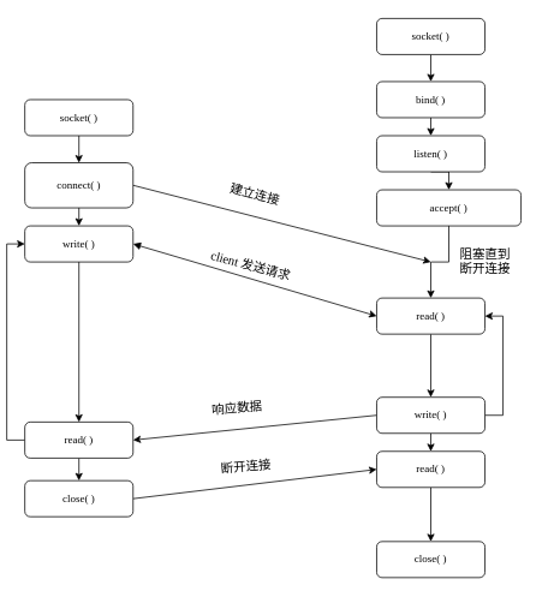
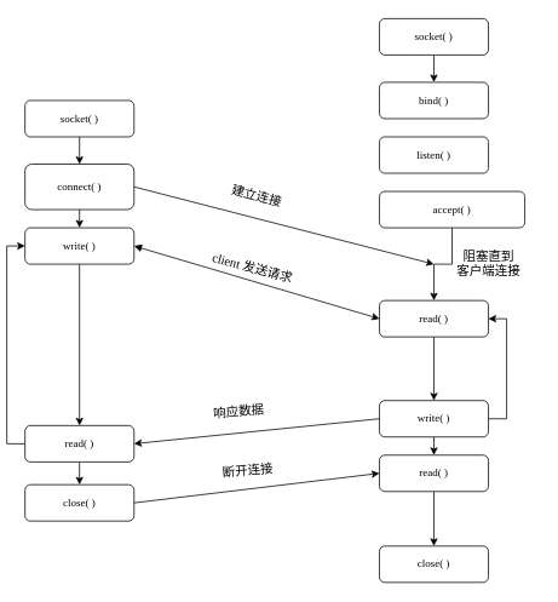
- <mxCell id="6" style="edgeStyle=orthogonalEdgeStyle;rounded=0;orthogonalLoop=1;jettySize=auto;html=1;exitX=0.5;exitY=1;exitDx=0;exitDy=0;entryX=0.5;entryY=0;entryDx=0;entryDy=0;" edge="1" parent="1" source="7" target="9"><mxGeometry relative="1" as="geometry" /></mxCell>
- <mxCell id="8" style="edgeStyle=orthogonalEdgeStyle;rounded=0;orthogonalLoop=1;jettySize=auto;html=1;exitX=0.5;exitY=1;exitDx=0;exitDy=0;entryX=0.5;entryY=0;entryDx=0;entryDy=0;fontFamily=Maple Mono SC NF;" edge="1" parent="1" source="9" target="5"><mxGeometry relative="1" as="geometry" /></mxCell>
- <mxCell id="34" value="阻塞直到&lt;br style=&quot;font-size: 14px;&quot;&gt;断开连接" style="text;html=1;align=center;verticalAlign=middle;resizable=0;points=[];autosize=1;strokeColor=none;fillColor=none;fontFamily=Maple Mono SC NF;fontSize=14;" vertex="1" parent="1"><mxGeometry x="475" y="265" width="110" height="50" as="geometry" /></mxCell>
+ <mxCell id="34" value="阻塞直到&lt;br style=&quot;font-size: 14px;&quot;&gt;客户端连接" style="text;html=1;align=center;verticalAlign=middle;resizable=0;points=[];autosize=1;strokeColor=none;fillColor=none;fontFamily=Maple Mono SC NF;fontSize=14;" vertex="1" parent="1"><mxGeometry x="475" y="265" width="110" height="50" as="geometry" /></mxCell>
